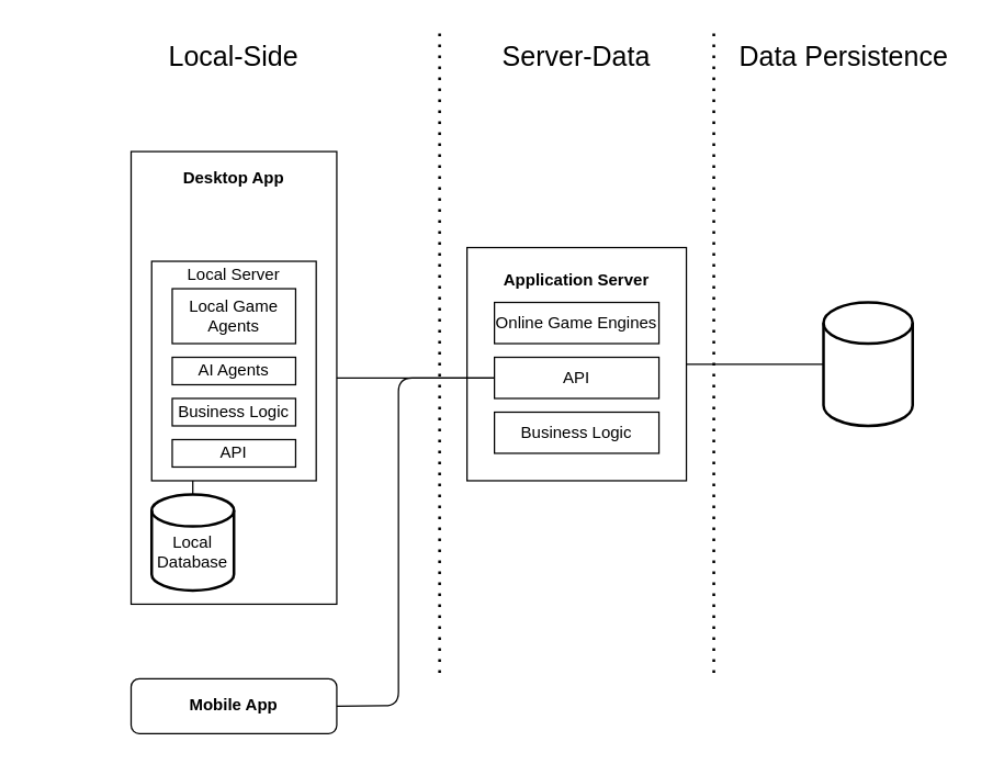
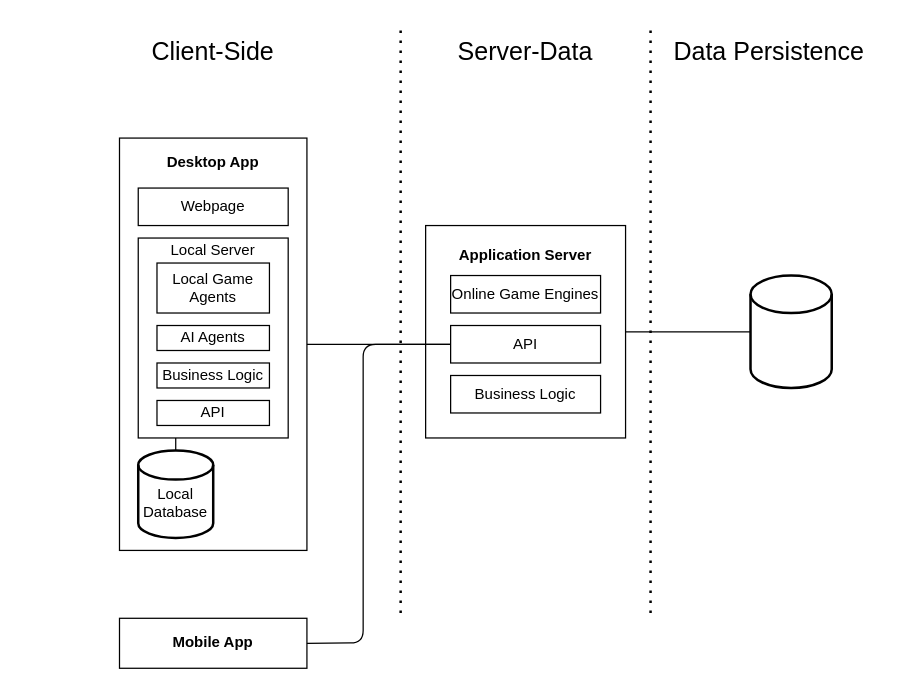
- <mxCell id="13" value="Local-Side" style="text;html=1;strokeColor=none;fillColor=none;align=center;verticalAlign=middle;whiteSpace=wrap;rounded=0;fontSize=20;" parent="1" vertex="1"><mxGeometry x="20" y="30" width="300" height="20" as="geometry" /></mxCell>
+ <mxCell id="13" value="Client-Side" style="text;html=1;strokeColor=none;fillColor=none;align=center;verticalAlign=middle;whiteSpace=wrap;rounded=0;fontSize=20;" parent="1" vertex="1"><mxGeometry x="20" y="30" width="300" height="20" as="geometry" /></mxCell>
+ <mxCell id="27" value="Webpage" style="rounded=0;whiteSpace=wrap;html=1;" parent="1" vertex="1"><mxGeometry x="110" y="150" width="120" height="30" as="geometry" /></mxCell>
- <mxCell id="5" value="&lt;b&gt;Mobile App&lt;/b&gt;" style="whiteSpace=wrap;html=1;rounded=1;" parent="1" vertex="1"><mxGeometry x="95" y="494.31" width="150" height="40" as="geometry" /></mxCell>
+ <mxCell id="5" value="&lt;b&gt;Mobile App&lt;/b&gt;" style="rounded=0;whiteSpace=wrap;html=1;" parent="1" vertex="1"><mxGeometry x="95" y="494.31" width="150" height="40" as="geometry" /></mxCell>
